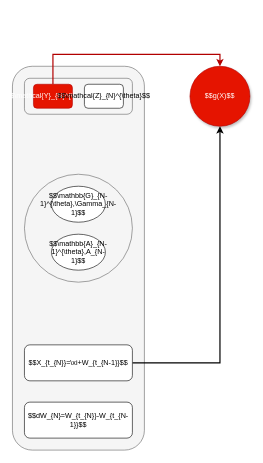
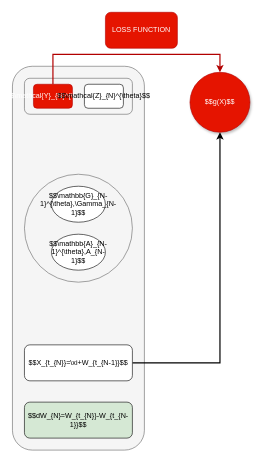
+ <mxCell id="14" value="LOSS FUNCTION" style="rounded=1;whiteSpace=wrap;html=1;shadow=0;sketch=0;strokeColor=#B20000;fillColor=#e51400;fontColor=#ffffff;" vertex="1" parent="1"><mxGeometry x="175" y="20" width="120" height="60" as="geometry" /></mxCell>
- <mxCell id="13" value="$$g(X)$$" style="ellipse;whiteSpace=wrap;html=1;aspect=fixed;rounded=1;shadow=1;sketch=0;fillColor=#e51400;strokeColor=#B20000;fontColor=#ffffff;" vertex="1" parent="1"><mxGeometry x="316" y="110" width="100" height="100" as="geometry" /></mxCell>
+ <mxCell id="13" value="$$g(X)$$" style="ellipse;whiteSpace=wrap;html=1;aspect=fixed;rounded=1;shadow=1;sketch=0;fillColor=#e51400;strokeColor=#B20000;fontColor=#ffffff;" vertex="1" parent="1"><mxGeometry x="316" y="120" width="100" height="100" as="geometry" /></mxCell>
- <mxCell id="7" value="$$dW_{N}=W_{t_{N}}-W_{t_{N-1}}$$" style="rounded=1;whiteSpace=wrap;html=1;" vertex="1" parent="1"><mxGeometry x="40" y="670" width="180" height="60" as="geometry" /></mxCell>
+ <mxCell id="7" value="$$dW_{N}=W_{t_{N}}-W_{t_{N-1}}$$" style="rounded=1;whiteSpace=wrap;html=1;fillColor=#d5e8d4;" vertex="1" parent="1"><mxGeometry x="40" y="670" width="180" height="60" as="geometry" /></mxCell>
